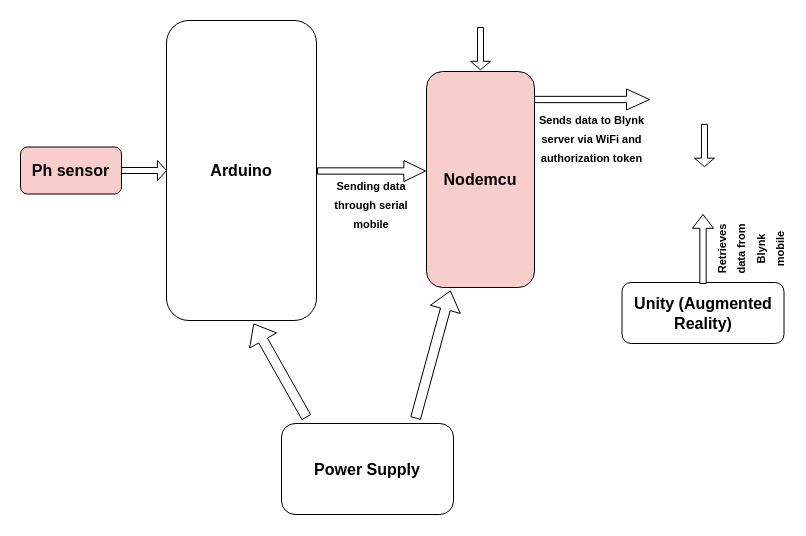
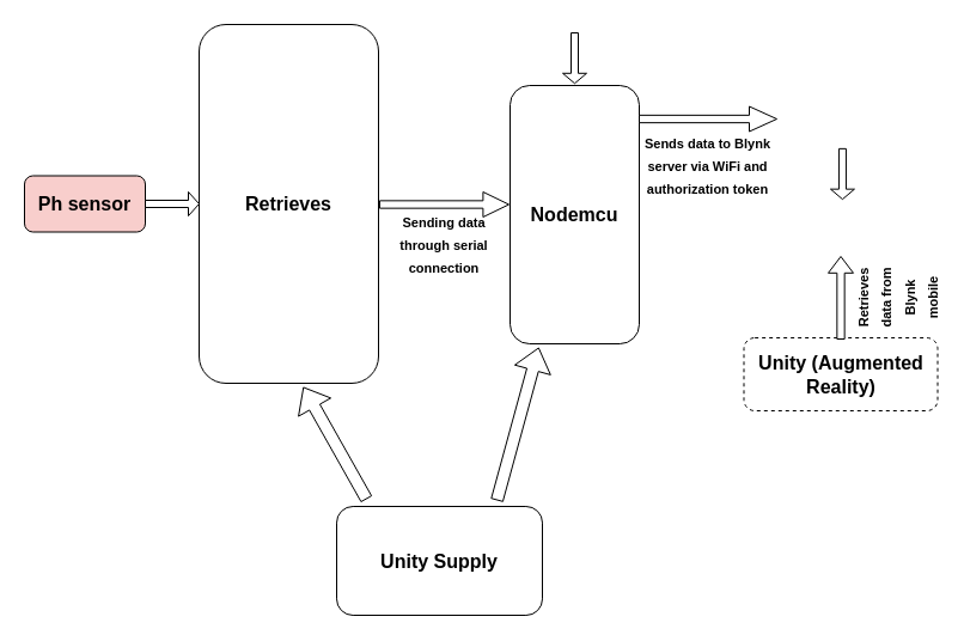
- <mxCell id="3" value="&lt;font size=&quot;1&quot;&gt;&lt;b style=&quot;font-size: 16px&quot;&gt;Arduino&lt;/b&gt;&lt;/font&gt;" style="rounded=1;whiteSpace=wrap;html=1;" parent="1" vertex="1"><mxGeometry x="166" y="20" width="150" height="300" as="geometry" /></mxCell>
+ <mxCell id="3" value="&lt;font size=&quot;1&quot;&gt;&lt;b style=&quot;font-size: 16px&quot;&gt;Retrieves&lt;/b&gt;&lt;/font&gt;" style="rounded=1;whiteSpace=wrap;html=1;" parent="1" vertex="1"><mxGeometry x="166" y="20" width="150" height="300" as="geometry" /></mxCell>
- <mxCell id="5" value="&lt;font size=&quot;1&quot;&gt;&lt;b style=&quot;font-size: 16px&quot;&gt;Nodemcu&lt;/b&gt;&lt;/font&gt;" style="rounded=1;whiteSpace=wrap;html=1;fillColor=#f8cecc;" parent="1" vertex="1"><mxGeometry x="426" y="71" width="108" height="216" as="geometry" /></mxCell>
+ <mxCell id="5" value="&lt;font size=&quot;1&quot;&gt;&lt;b style=&quot;font-size: 16px&quot;&gt;Nodemcu&lt;/b&gt;&lt;/font&gt;" style="rounded=1;whiteSpace=wrap;html=1;" parent="1" vertex="1"><mxGeometry x="426" y="71" width="108" height="216" as="geometry" /></mxCell>
- <mxCell id="7" value="&lt;font style=&quot;font-size: 11px&quot;&gt;Sending data through serial mobile&lt;/font&gt;" style="shape=singleArrow;whiteSpace=wrap;html=1;fontSize=16;spacingBottom=-64;fontStyle=1;align=center;" parent="1" vertex="1"><mxGeometry x="317" y="160" width="108" height="21" as="geometry" /></mxCell>
+ <mxCell id="7" value="&lt;font style=&quot;font-size: 11px&quot;&gt;Sending data through serial connection&lt;/font&gt;" style="shape=singleArrow;whiteSpace=wrap;html=1;fontSize=16;spacingBottom=-64;fontStyle=1;align=center;" parent="1" vertex="1"><mxGeometry x="317" y="160" width="108" height="21" as="geometry" /></mxCell>
- <mxCell id="9" value="&lt;font size=&quot;1&quot;&gt;&lt;b style=&quot;font-size: 16px&quot;&gt;Unity (Augmented Reality)&lt;br&gt;&lt;/b&gt;&lt;/font&gt;" style="rounded=1;whiteSpace=wrap;html=1;" parent="1" vertex="1"><mxGeometry x="621.5" y="282" width="162" height="61" as="geometry" /></mxCell>
+ <mxCell id="9" value="&lt;font size=&quot;1&quot;&gt;&lt;b style=&quot;font-size: 16px&quot;&gt;Unity (Augmented Reality)&lt;br&gt;&lt;/b&gt;&lt;/font&gt;" style="rounded=1;whiteSpace=wrap;html=1;dashed=1;" parent="1" vertex="1"><mxGeometry x="621.5" y="282" width="162" height="61" as="geometry" /></mxCell>
- <mxCell id="12" value="&lt;font size=&quot;1&quot;&gt;&lt;b style=&quot;font-size: 16px&quot;&gt;Power Supply&lt;/b&gt;&lt;/font&gt;" style="rounded=1;whiteSpace=wrap;html=1;" vertex="1" parent="1"><mxGeometry x="281" y="423" width="172" height="91" as="geometry" /></mxCell>
+ <mxCell id="12" value="&lt;font size=&quot;1&quot;&gt;&lt;b style=&quot;font-size: 16px&quot;&gt;Unity Supply&lt;/b&gt;&lt;/font&gt;" style="rounded=1;whiteSpace=wrap;html=1;" vertex="1" parent="1"><mxGeometry x="281" y="423" width="172" height="91" as="geometry" /></mxCell>
